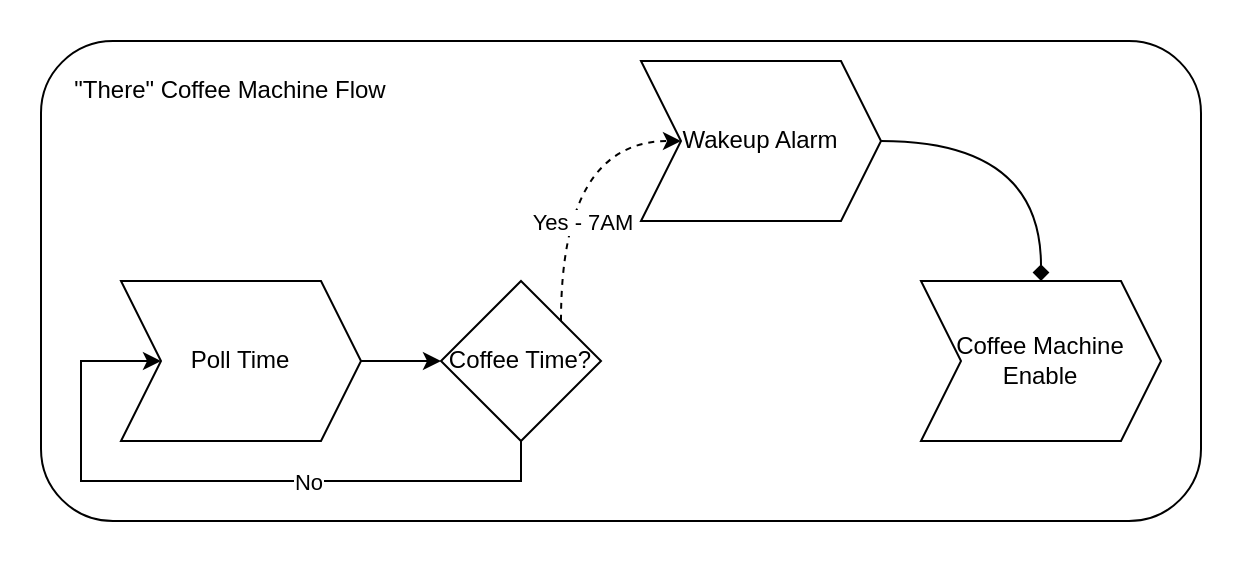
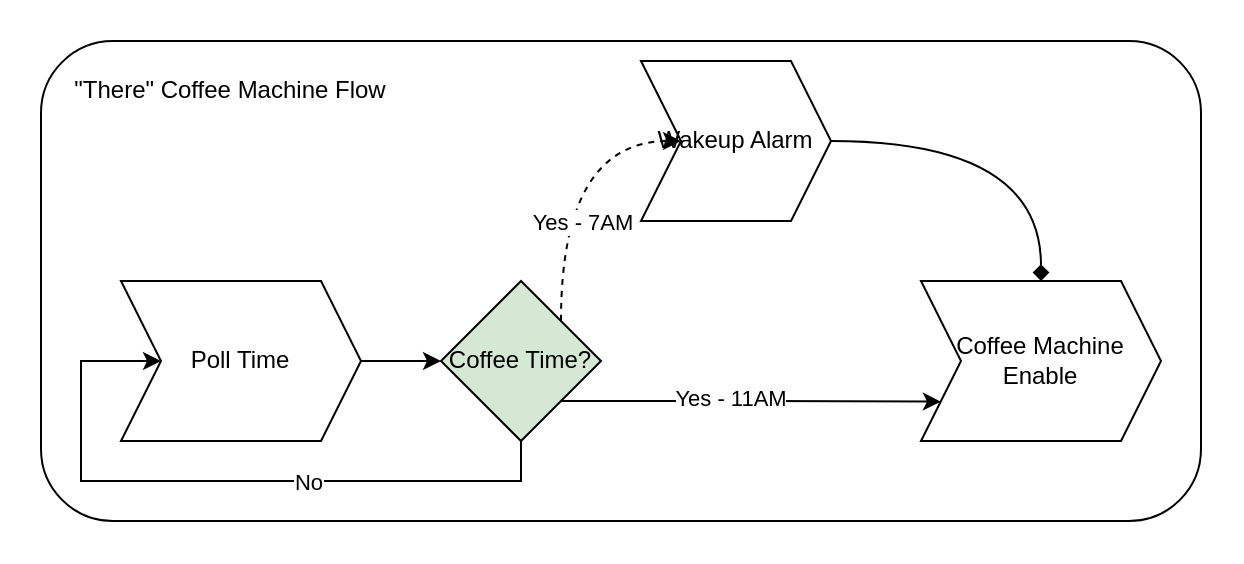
- <mxCell id="15" value="Wakeup Alarm" style="shape=step;perimeter=stepPerimeter;whiteSpace=wrap;html=1;fixedSize=1;" vertex="1" parent="1"><mxGeometry x="320" y="30" width="120" height="80" as="geometry" /></mxCell>
+ <mxCell id="15" value="Wakeup Alarm" style="shape=step;perimeter=stepPerimeter;whiteSpace=wrap;html=1;fixedSize=1;" vertex="1" parent="1"><mxGeometry x="320" y="30" width="95" height="80" as="geometry" /></mxCell>
- <mxCell id="6" value="Coffee Time?" style="rhombus;whiteSpace=wrap;html=1;" parent="1" vertex="1"><mxGeometry x="220" y="140" width="80" height="80" as="geometry" /></mxCell>
+ <mxCell id="6" value="Coffee Time?" style="rhombus;whiteSpace=wrap;html=1;fillColor=#d5e8d4;" parent="1" vertex="1"><mxGeometry x="220" y="140" width="80" height="80" as="geometry" /></mxCell>
+ <mxCell id="10" style="edgeStyle=orthogonalEdgeStyle;rounded=0;orthogonalLoop=1;jettySize=auto;html=1;exitX=1;exitY=1;exitDx=0;exitDy=0;entryX=0.083;entryY=0.754;entryDx=0;entryDy=0;entryPerimeter=0;" parent="1" source="6" target="7" edge="1"><mxGeometry relative="1" as="geometry" /></mxCell>
+ <mxCell id="11" value="Yes - 11AM" style="edgeLabel;html=1;align=center;verticalAlign=middle;resizable=0;points=[];" parent="10" vertex="1" connectable="0"><mxGeometry x="-0.113" y="2" relative="1" as="geometry"><mxPoint as="offset" /></mxGeometry></mxCell>
